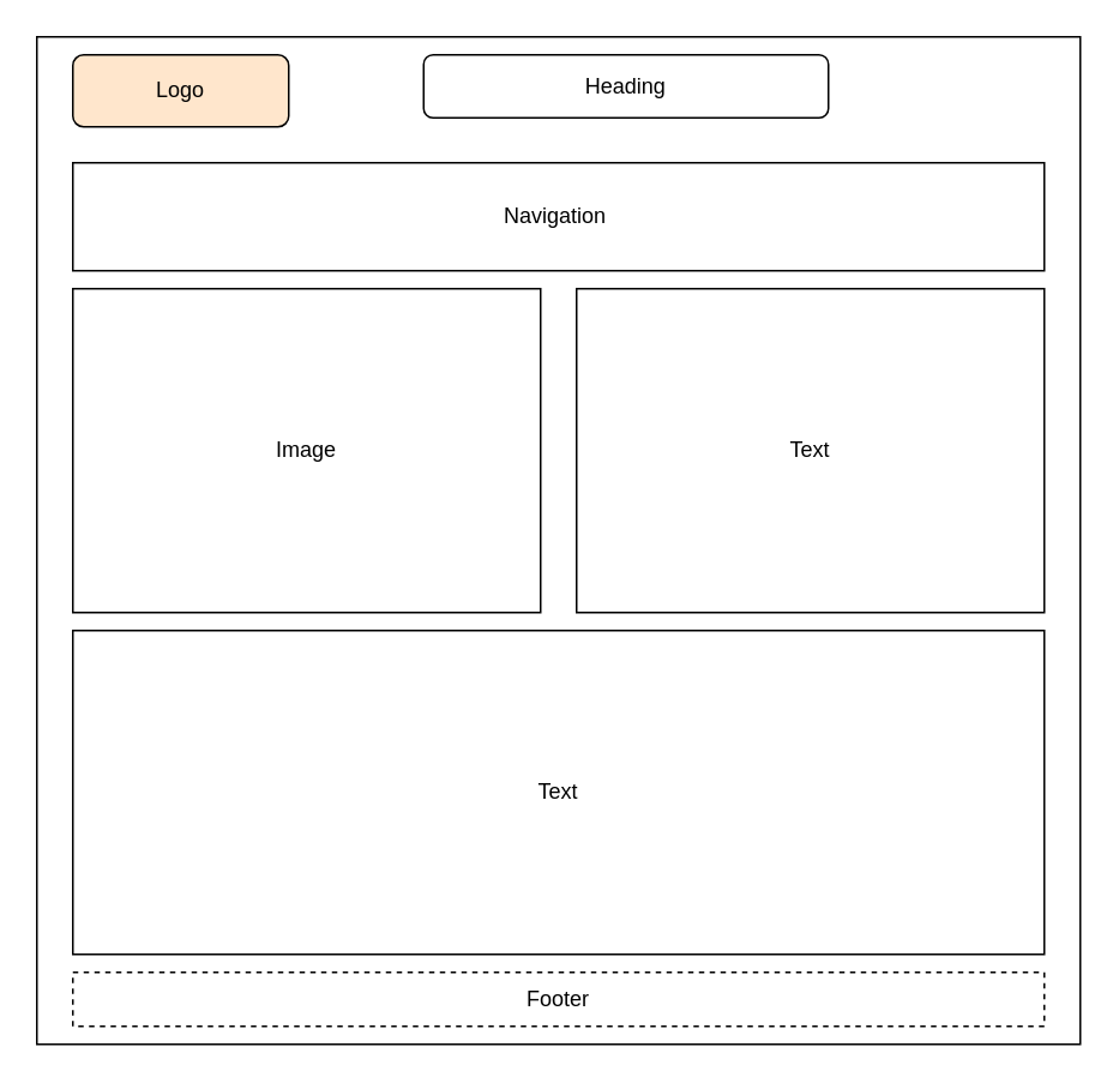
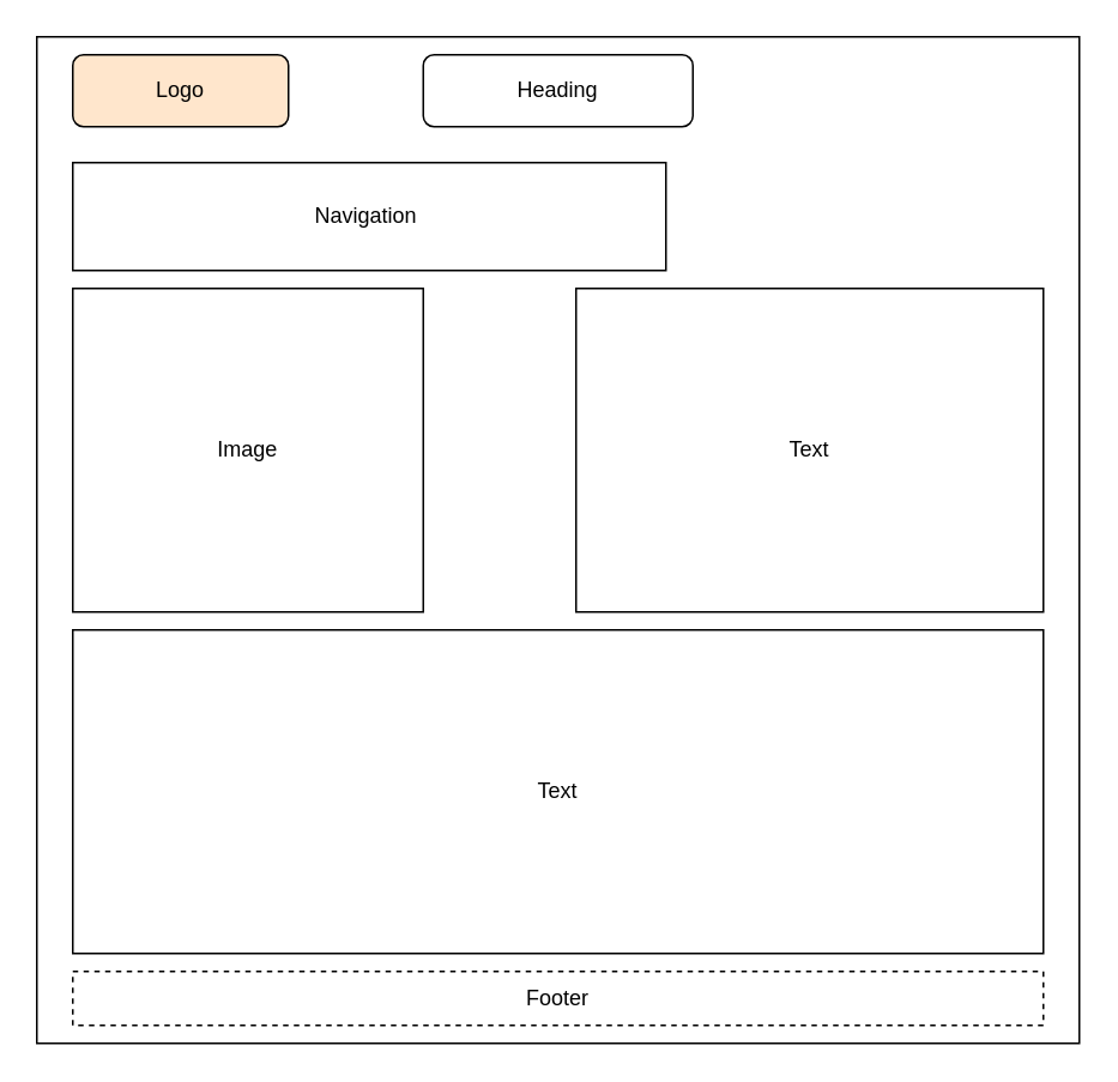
- <mxCell id="8" value="Heading" style="rounded=1;whiteSpace=wrap;html=1;" vertex="1" parent="1"><mxGeometry x="235" y="30" width="225" height="35" as="geometry" /></mxCell>
+ <mxCell id="8" value="Heading" style="rounded=1;whiteSpace=wrap;html=1;" vertex="1" parent="1"><mxGeometry x="235" y="30" width="150" height="40" as="geometry" /></mxCell>
- <mxCell id="3" value="Navigation&amp;nbsp;" style="rounded=0;whiteSpace=wrap;html=1;" vertex="1" parent="1"><mxGeometry x="40" y="90" width="540" height="60" as="geometry" /></mxCell>
+ <mxCell id="3" value="Navigation&amp;nbsp;" style="rounded=0;whiteSpace=wrap;html=1;" vertex="1" parent="1"><mxGeometry x="40" y="90" width="330" height="60" as="geometry" /></mxCell>
- <mxCell id="4" value="Image" style="rounded=0;whiteSpace=wrap;html=1;" vertex="1" parent="1"><mxGeometry x="40" y="160" width="260" height="180" as="geometry" /></mxCell>
+ <mxCell id="4" value="Image" style="rounded=0;whiteSpace=wrap;html=1;" vertex="1" parent="1"><mxGeometry x="40" y="160" width="195" height="180" as="geometry" /></mxCell>
